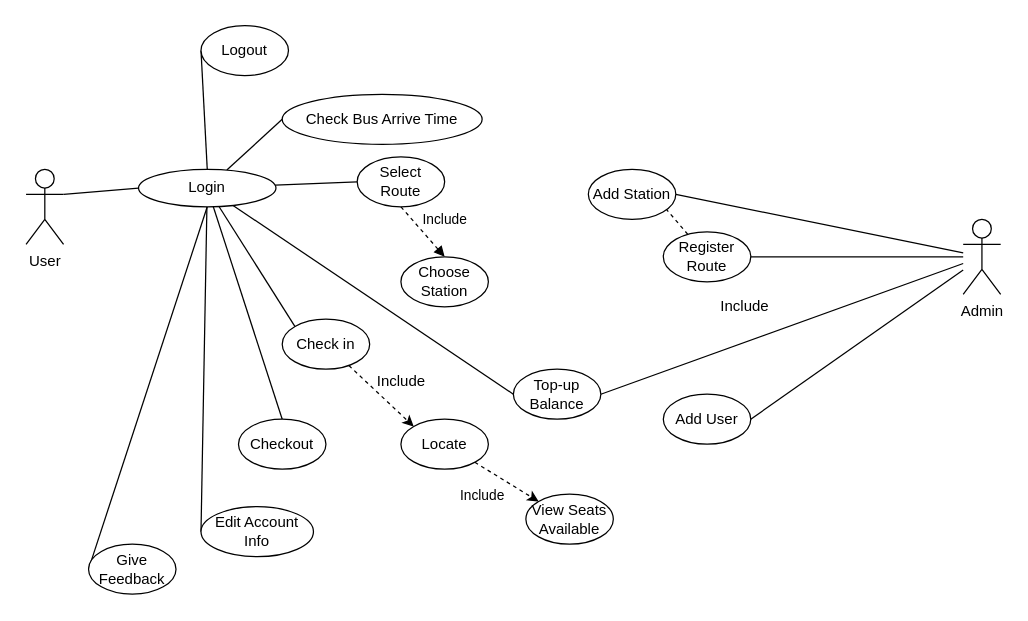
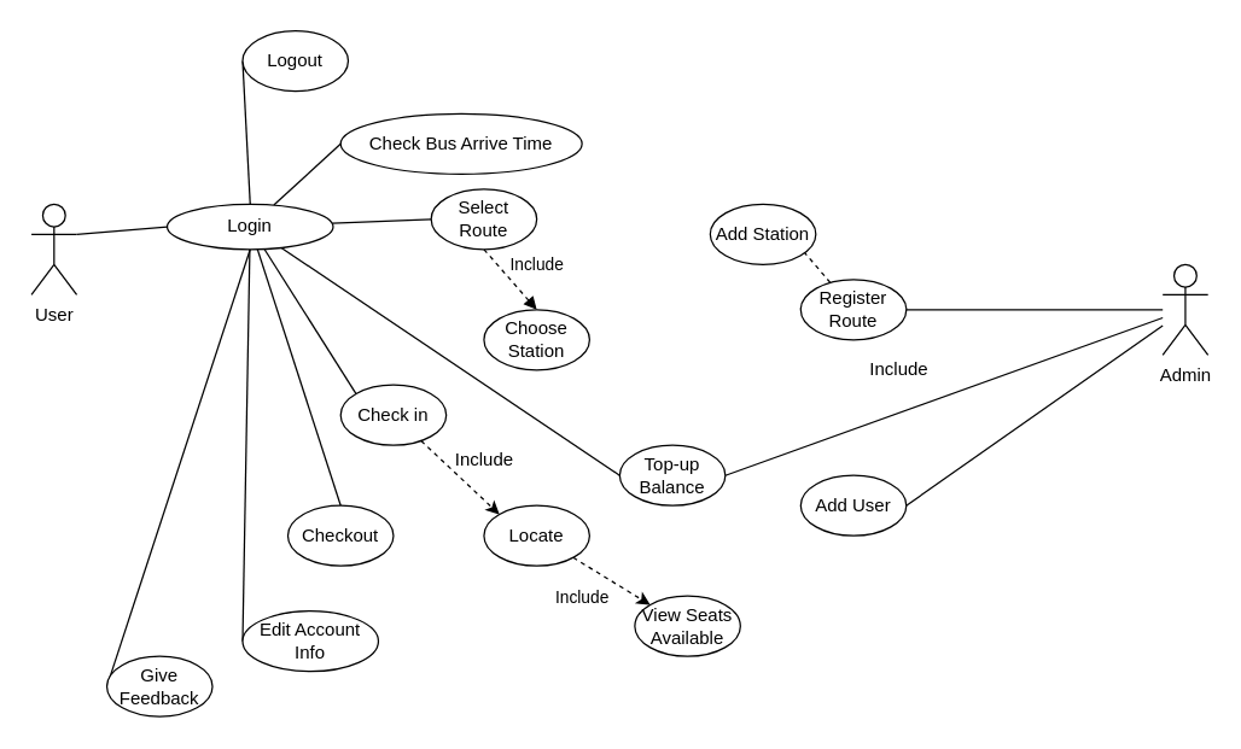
- <mxCell id="21" style="edgeStyle=none;rounded=0;orthogonalLoop=1;jettySize=auto;html=1;entryX=1;entryY=0.5;entryDx=0;entryDy=0;startArrow=none;startFill=0;endArrow=none;endFill=0;" edge="1" parent="1" source="24" target="27"><mxGeometry relative="1" as="geometry" /></mxCell>
